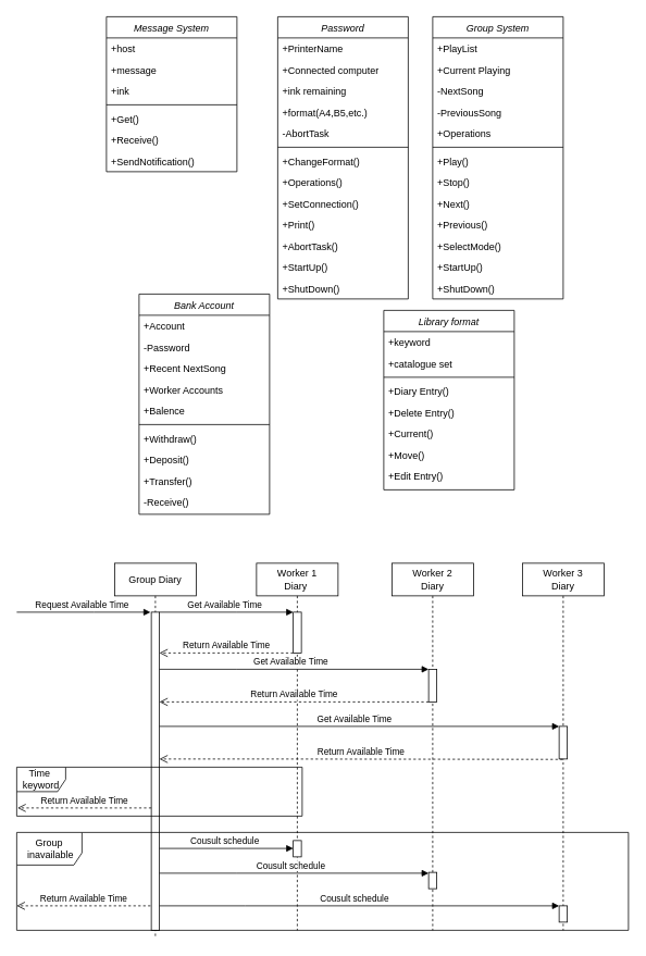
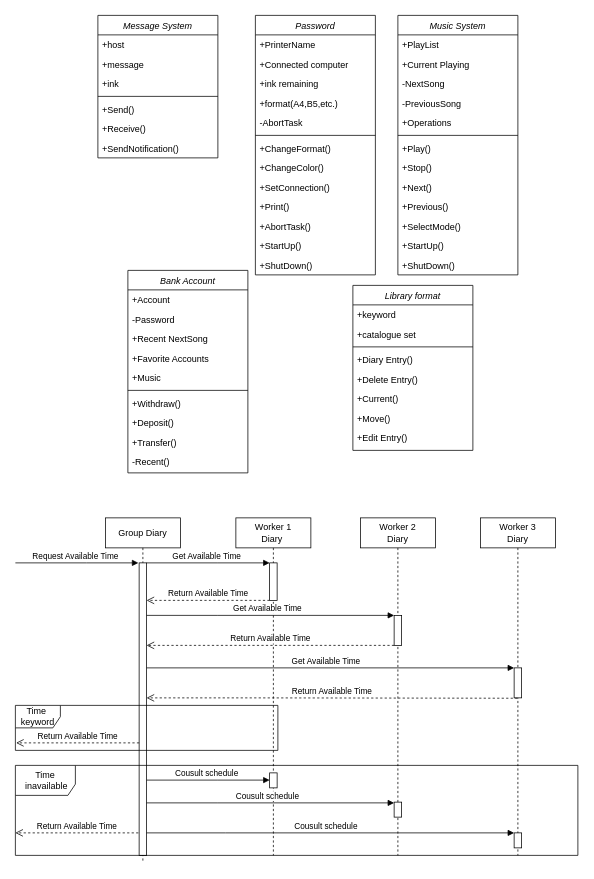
- <mxCell id="24" value="Group System" style="swimlane;fontStyle=2;align=center;verticalAlign=top;childLayout=stackLayout;horizontal=1;startSize=26;horizontalStack=0;resizeParent=1;resizeLast=0;collapsible=1;marginBottom=0;rounded=0;shadow=0;strokeWidth=1;" vertex="1" parent="1"><mxGeometry x="530" y="20" width="160" height="346" as="geometry"><mxRectangle x="230" y="140" width="160" height="26" as="alternateBounds" /></mxGeometry></mxCell>
+ <mxCell id="24" value="Music System" style="swimlane;fontStyle=2;align=center;verticalAlign=top;childLayout=stackLayout;horizontal=1;startSize=26;horizontalStack=0;resizeParent=1;resizeLast=0;collapsible=1;marginBottom=0;rounded=0;shadow=0;strokeWidth=1;" vertex="1" parent="1"><mxGeometry x="530" y="20" width="160" height="346" as="geometry"><mxRectangle x="230" y="140" width="160" height="26" as="alternateBounds" /></mxGeometry></mxCell>
- <mxCell id="7" value="+Get()&#10;" style="text;align=left;verticalAlign=top;spacingLeft=4;spacingRight=4;overflow=hidden;rotatable=0;points=[[0,0.5],[1,0.5]];portConstraint=eastwest;" parent="2" vertex="1"><mxGeometry y="112" width="160" height="26" as="geometry" /></mxCell>
+ <mxCell id="7" value="+Send()&#10;" style="text;align=left;verticalAlign=top;spacingLeft=4;spacingRight=4;overflow=hidden;rotatable=0;points=[[0,0.5],[1,0.5]];portConstraint=eastwest;" parent="2" vertex="1"><mxGeometry y="112" width="160" height="26" as="geometry" /></mxCell>
- <mxCell id="18" value="+Operations()" style="text;align=left;verticalAlign=top;spacingLeft=4;spacingRight=4;overflow=hidden;rotatable=0;points=[[0,0.5],[1,0.5]];portConstraint=eastwest;" vertex="1" parent="10"><mxGeometry y="190" width="160" height="26" as="geometry" /></mxCell>
+ <mxCell id="18" value="+ChangeColor()" style="text;align=left;verticalAlign=top;spacingLeft=4;spacingRight=4;overflow=hidden;rotatable=0;points=[[0,0.5],[1,0.5]];portConstraint=eastwest;" vertex="1" parent="10"><mxGeometry y="190" width="160" height="26" as="geometry" /></mxCell>
- <mxCell id="42" value="+Worker Accounts" style="text;align=left;verticalAlign=top;spacingLeft=4;spacingRight=4;overflow=hidden;rotatable=0;points=[[0,0.5],[1,0.5]];portConstraint=eastwest;rounded=0;shadow=0;html=0;" vertex="1" parent="38"><mxGeometry y="104" width="160" height="26" as="geometry" /></mxCell>
+ <mxCell id="42" value="+Favorite Accounts" style="text;align=left;verticalAlign=top;spacingLeft=4;spacingRight=4;overflow=hidden;rotatable=0;points=[[0,0.5],[1,0.5]];portConstraint=eastwest;rounded=0;shadow=0;html=0;" vertex="1" parent="38"><mxGeometry y="104" width="160" height="26" as="geometry" /></mxCell>
- <mxCell id="43" value="+Balence" style="text;align=left;verticalAlign=top;spacingLeft=4;spacingRight=4;overflow=hidden;rotatable=0;points=[[0,0.5],[1,0.5]];portConstraint=eastwest;rounded=0;shadow=0;html=0;" vertex="1" parent="38"><mxGeometry y="130" width="160" height="26" as="geometry" /></mxCell>
+ <mxCell id="43" value="+Music" style="text;align=left;verticalAlign=top;spacingLeft=4;spacingRight=4;overflow=hidden;rotatable=0;points=[[0,0.5],[1,0.5]];portConstraint=eastwest;rounded=0;shadow=0;html=0;" vertex="1" parent="38"><mxGeometry y="130" width="160" height="26" as="geometry" /></mxCell>
- <mxCell id="48" value="-Receive()" style="text;align=left;verticalAlign=top;spacingLeft=4;spacingRight=4;overflow=hidden;rotatable=0;points=[[0,0.5],[1,0.5]];portConstraint=eastwest;" vertex="1" parent="38"><mxGeometry y="242" width="160" height="26" as="geometry" /></mxCell>
+ <mxCell id="48" value="-Recent()" style="text;align=left;verticalAlign=top;spacingLeft=4;spacingRight=4;overflow=hidden;rotatable=0;points=[[0,0.5],[1,0.5]];portConstraint=eastwest;" vertex="1" parent="38"><mxGeometry y="242" width="160" height="26" as="geometry" /></mxCell>
- <mxCell id="74" value="Group&lt;br&gt;&amp;nbsp;inavailable" style="shape=umlFrame;whiteSpace=wrap;html=1;width=80;height=40;" vertex="1" parent="1"><mxGeometry x="20" y="1020" width="750" height="120" as="geometry" /></mxCell>
+ <mxCell id="74" value="Time&lt;br&gt;&amp;nbsp;inavailable" style="shape=umlFrame;whiteSpace=wrap;html=1;width=80;height=40;" vertex="1" parent="1"><mxGeometry x="20" y="1020" width="750" height="120" as="geometry" /></mxCell>
